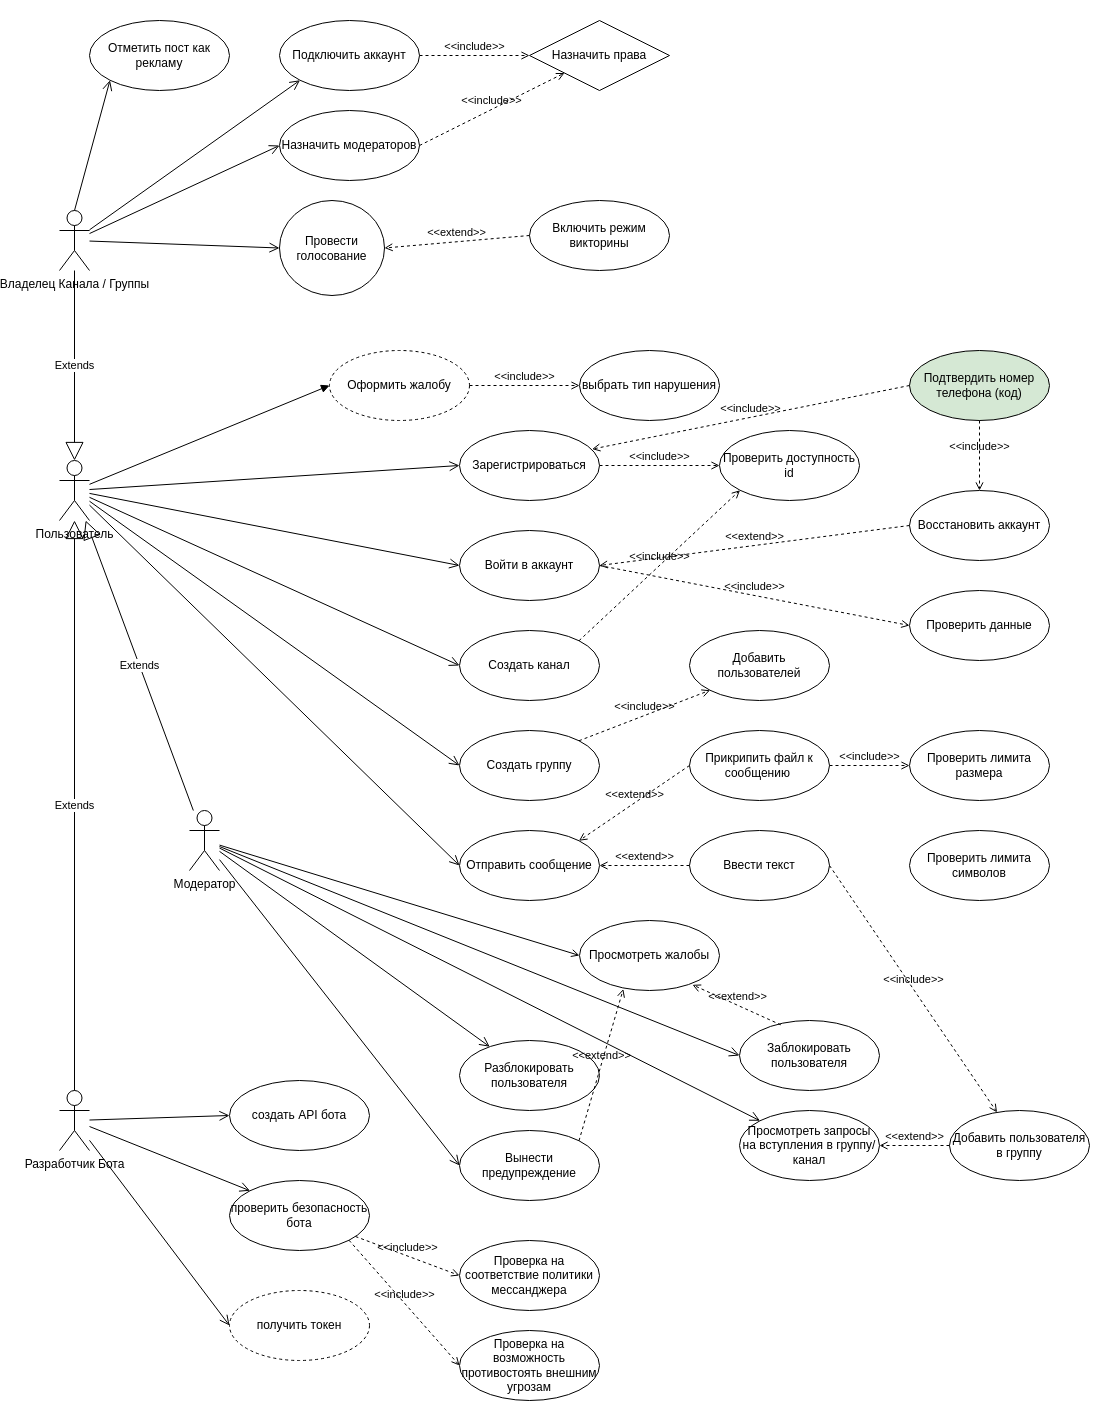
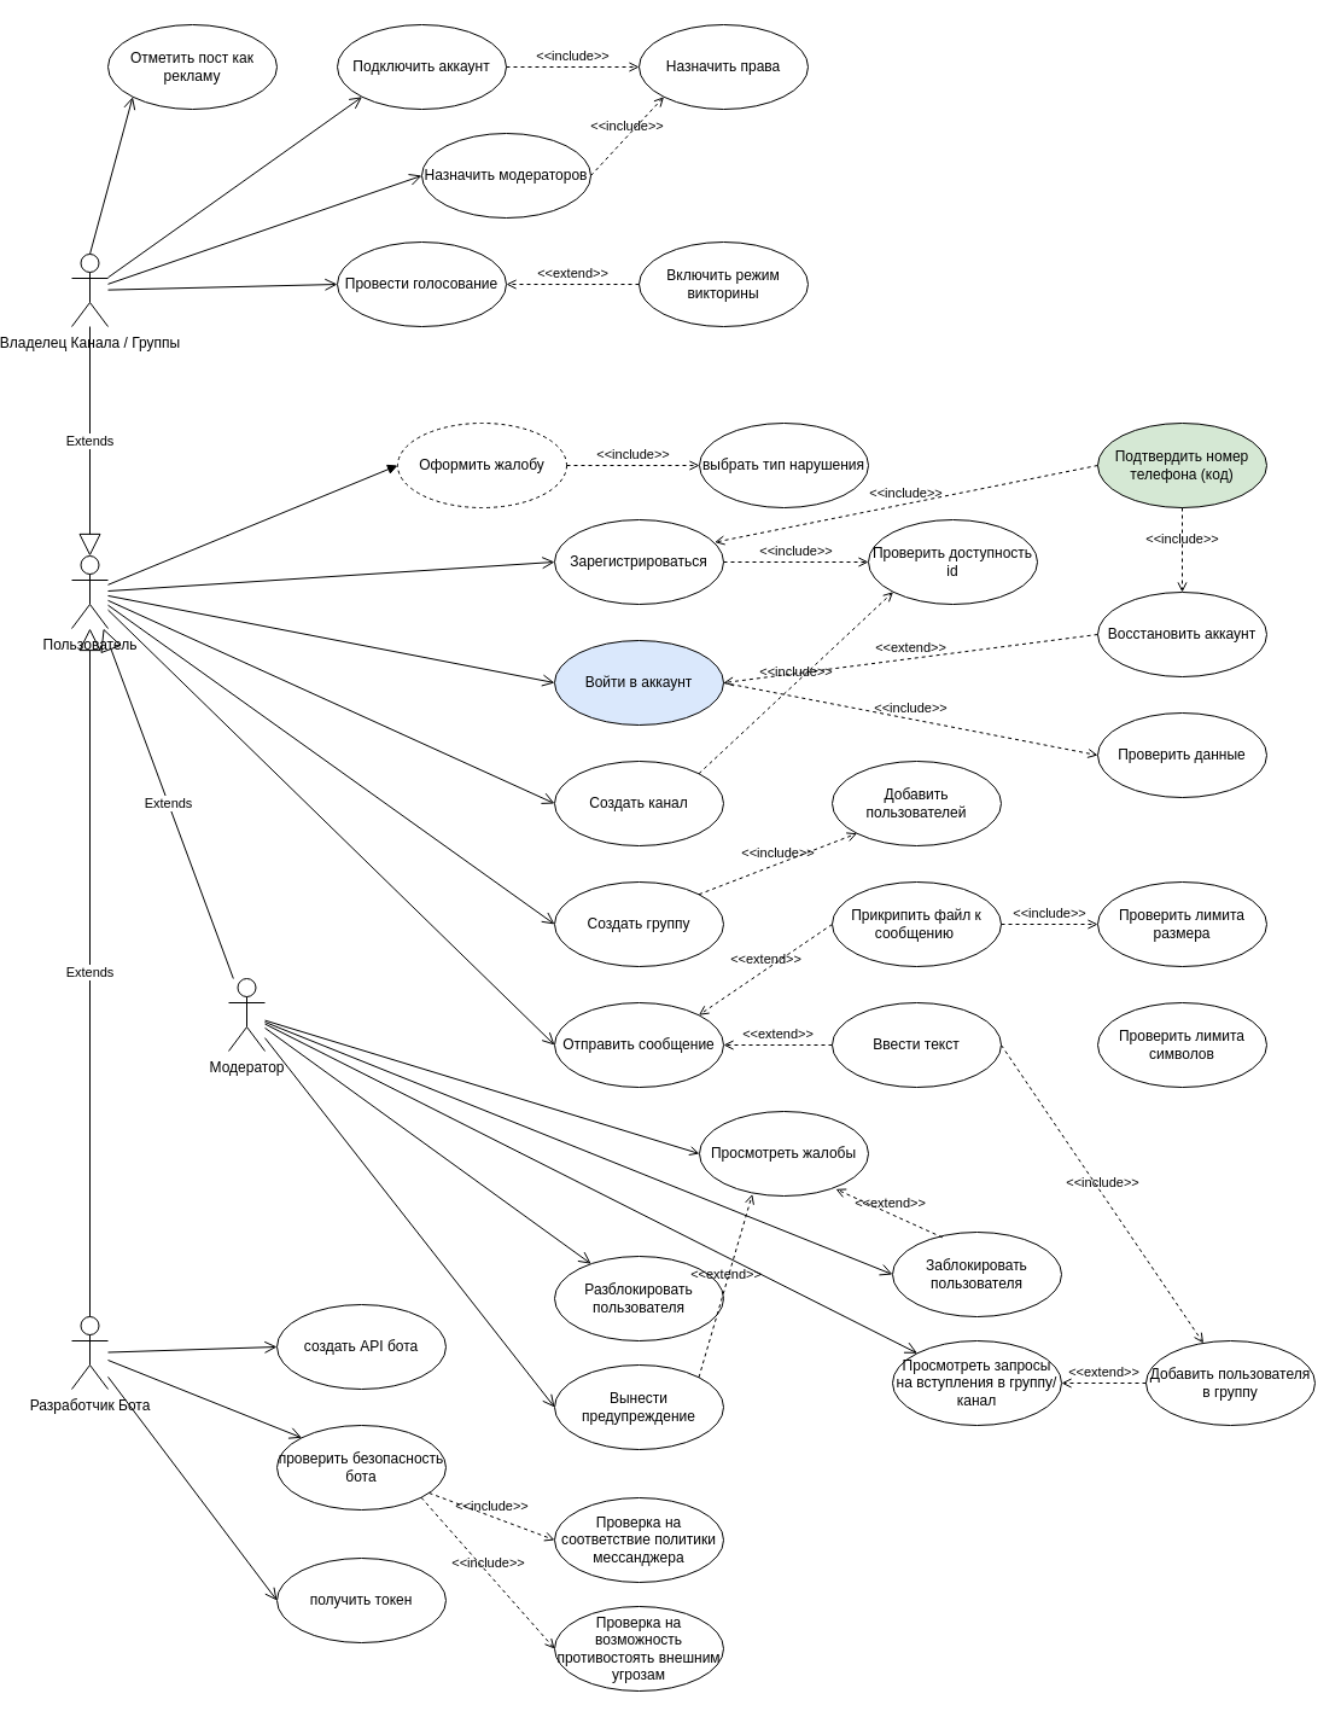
- <mxCell id="32" value="Назначить права" style="rhombus;whiteSpace=wrap;html=1;" parent="1" vertex="1"><mxGeometry x="490" y="20" width="140" height="70" as="geometry" /></mxCell>
+ <mxCell id="32" value="Назначить права" style="ellipse;whiteSpace=wrap;html=1;" parent="1" vertex="1"><mxGeometry x="490" y="20" width="140" height="70" as="geometry" /></mxCell>
- <mxCell id="31" value="Назначить модераторов" style="ellipse;whiteSpace=wrap;html=1;" parent="1" vertex="1"><mxGeometry x="240" y="110" width="140" height="70" as="geometry" /></mxCell>
+ <mxCell id="31" value="Назначить модераторов" style="ellipse;whiteSpace=wrap;html=1;" parent="1" vertex="1"><mxGeometry x="310" y="110" width="140" height="70" as="geometry" /></mxCell>
- <mxCell id="37" value="Провести голосование" style="ellipse;whiteSpace=wrap;html=1;" parent="1" vertex="1"><mxGeometry x="240" y="200" width="105" height="95" as="geometry" /></mxCell>
+ <mxCell id="37" value="Провести голосование" style="ellipse;whiteSpace=wrap;html=1;" parent="1" vertex="1"><mxGeometry x="240" y="200" width="140" height="70" as="geometry" /></mxCell>
- <mxCell id="8" value="Войти в аккаунт" style="ellipse;whiteSpace=wrap;html=1;" parent="1" vertex="1"><mxGeometry x="420" y="530" width="140" height="70" as="geometry" /></mxCell>
+ <mxCell id="8" value="Войти в аккаунт" style="ellipse;whiteSpace=wrap;html=1;fillColor=#dae8fc;" parent="1" vertex="1"><mxGeometry x="420" y="530" width="140" height="70" as="geometry" /></mxCell>
- <mxCell id="76" value="получить токен" style="ellipse;whiteSpace=wrap;html=1;dashed=1;" parent="1" vertex="1"><mxGeometry x="190" y="1290" width="140" height="70" as="geometry" /></mxCell>
+ <mxCell id="76" value="получить токен" style="ellipse;whiteSpace=wrap;html=1;" parent="1" vertex="1"><mxGeometry x="190" y="1290" width="140" height="70" as="geometry" /></mxCell>
